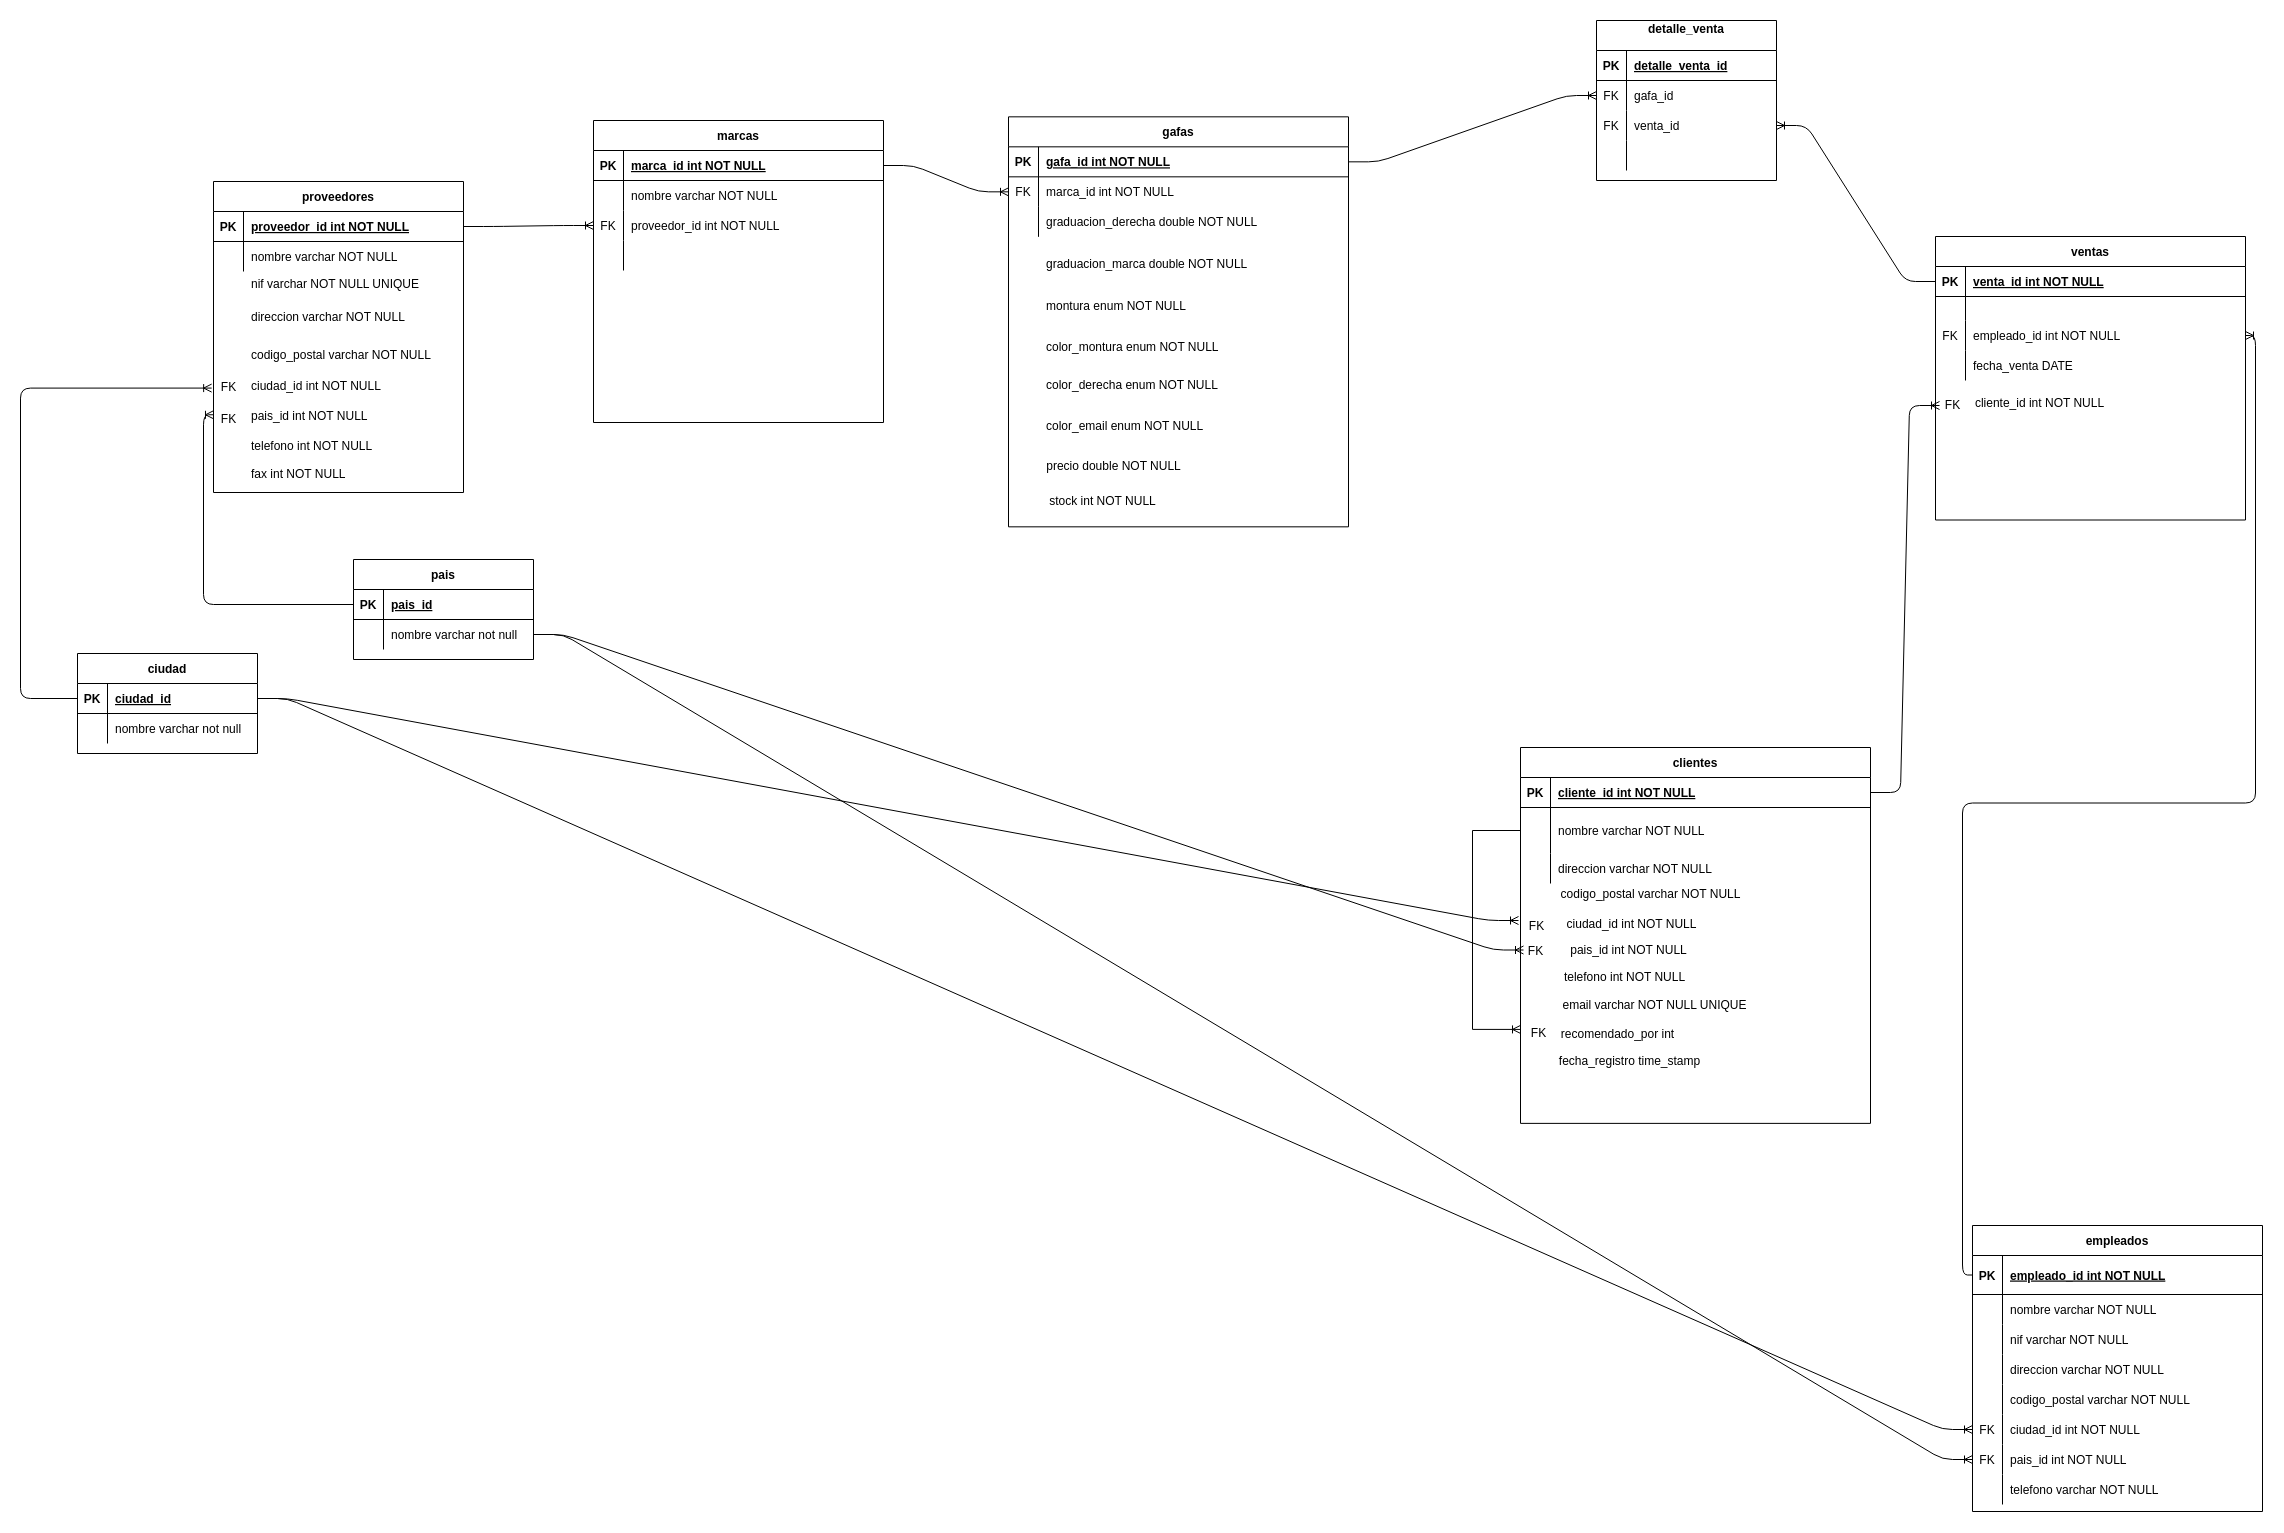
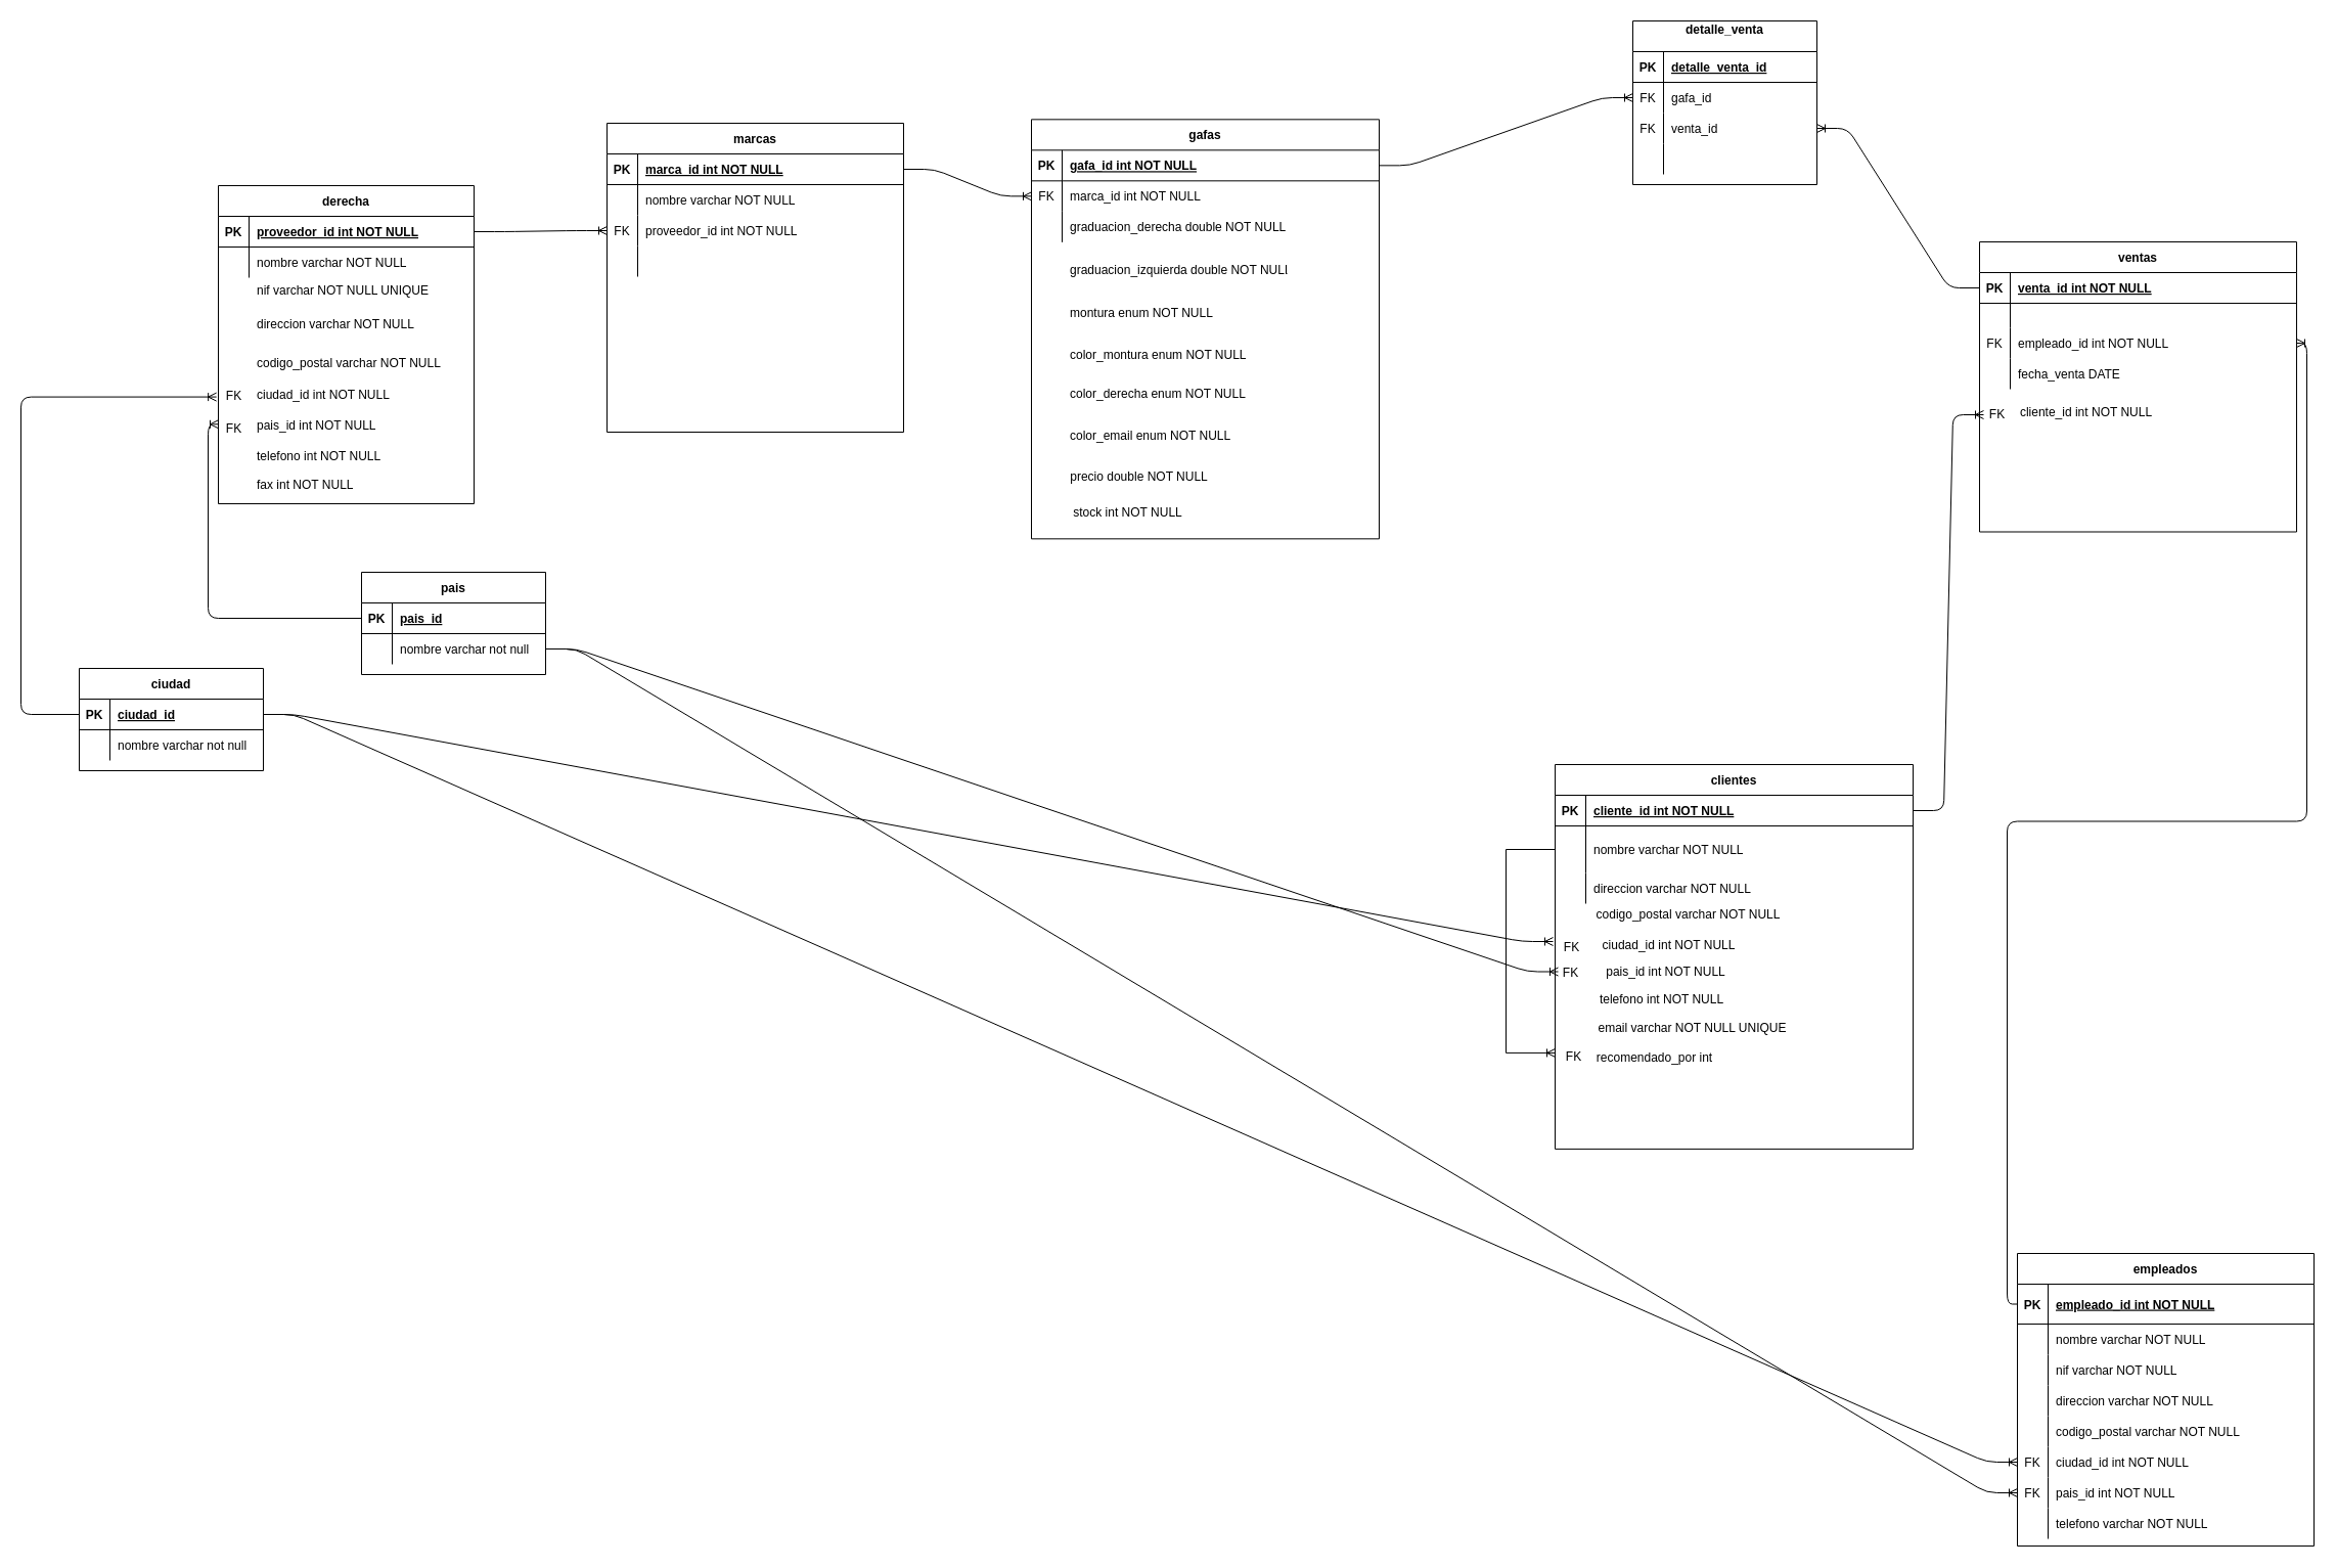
- <mxCell id="4" value="proveedores" style="shape=table;startSize=30;container=1;collapsible=1;childLayout=tableLayout;fixedRows=1;rowLines=0;fontStyle=1;align=center;resizeLast=1;" parent="3" vertex="1"><mxGeometry width="250" height="311" as="geometry" /></mxCell>
+ <mxCell id="4" value="derecha" style="shape=table;startSize=30;container=1;collapsible=1;childLayout=tableLayout;fixedRows=1;rowLines=0;fontStyle=1;align=center;resizeLast=1;" parent="3" vertex="1"><mxGeometry width="250" height="311" as="geometry" /></mxCell>
- <mxCell id="35" value="graduacion_marca double NOT NULL" style="shape=partialRectangle;overflow=hidden;connectable=0;fillColor=none;top=0;left=0;bottom=0;right=0;align=left;spacingLeft=6;" parent="23" vertex="1"><mxGeometry x="30" y="131.663" width="220" height="30.067" as="geometry" /></mxCell>
+ <mxCell id="35" value="graduacion_izquierda double NOT NULL" style="shape=partialRectangle;overflow=hidden;connectable=0;fillColor=none;top=0;left=0;bottom=0;right=0;align=left;spacingLeft=6;" parent="23" vertex="1"><mxGeometry x="30" y="131.663" width="220" height="30.067" as="geometry" /></mxCell>
- <mxCell id="115" value="fecha_registro time_stamp" style="text;html=1;align=center;verticalAlign=middle;resizable=0;points=[];autosize=1;" parent="98" vertex="1"><mxGeometry x="33" y="305" width="151" height="18" as="geometry" /></mxCell>
